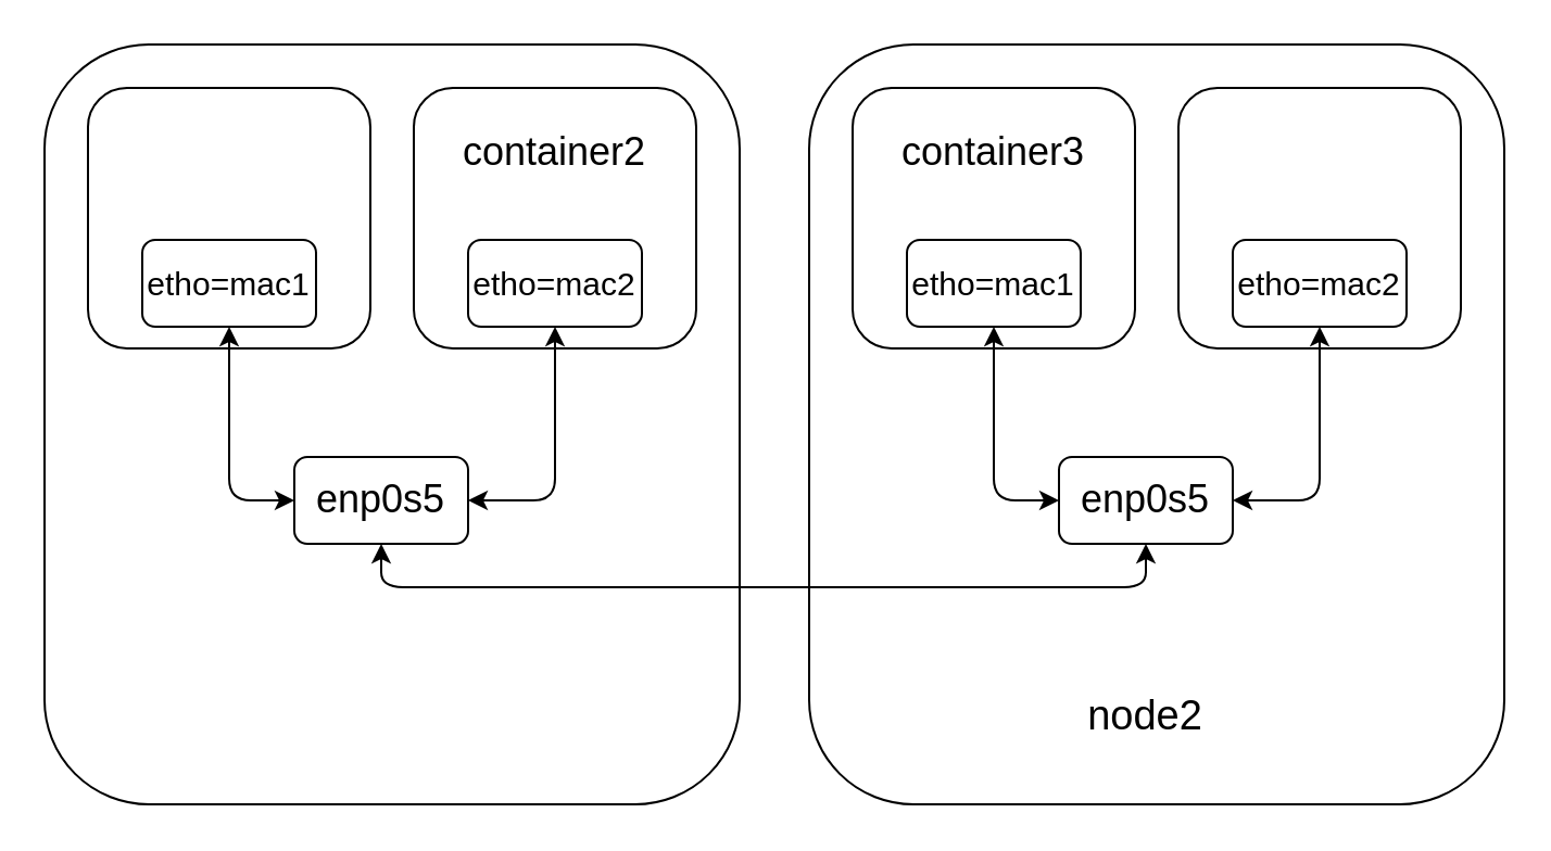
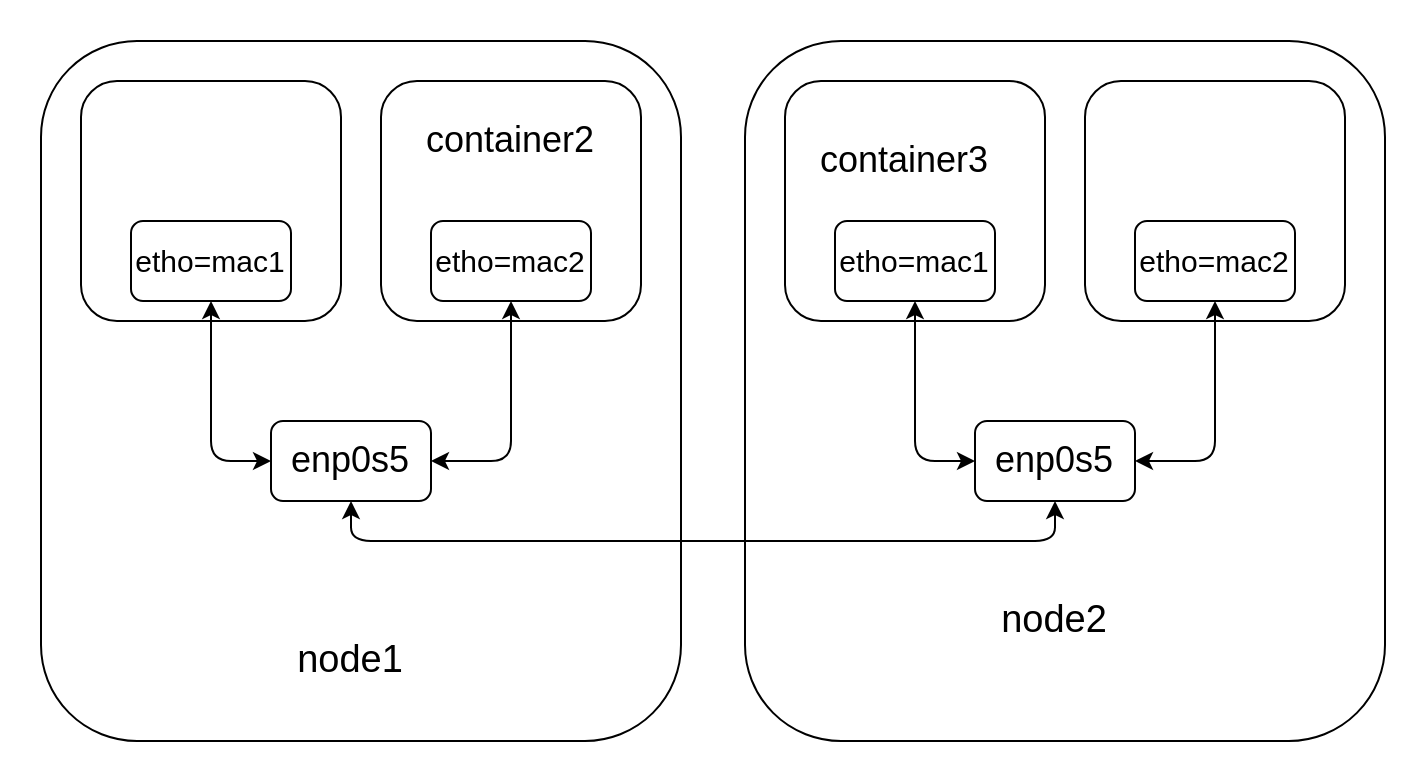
- <mxCell id="16" value="&lt;font style=&quot;font-size: 18px&quot;&gt;container3&lt;/font&gt;" style="rounded=1;whiteSpace=wrap;html=1;strokeColor=none;" vertex="1" parent="1"><mxGeometry x="412" y="50" width="90" height="40" as="geometry" /></mxCell>
+ <mxCell id="16" value="&lt;font style=&quot;font-size: 18px&quot;&gt;container3&lt;/font&gt;" style="rounded=1;whiteSpace=wrap;html=1;strokeColor=none;" vertex="1" parent="1"><mxGeometry x="407" y="60" width="90" height="40" as="geometry" /></mxCell>
+ <mxCell id="4" value="&lt;font style=&quot;font-size: 19px&quot;&gt;node1&lt;/font&gt;" style="rounded=1;whiteSpace=wrap;html=1;fillColor=#ffffff;strokeColor=none;" vertex="1" parent="1"><mxGeometry x="140" y="310" width="70" height="40" as="geometry" /></mxCell>
- <mxCell id="14" value="&lt;font style=&quot;font-size: 19px&quot;&gt;node2&lt;/font&gt;" style="rounded=1;whiteSpace=wrap;html=1;strokeColor=none;" vertex="1" parent="1"><mxGeometry x="492" y="310" width="70" height="40" as="geometry" /></mxCell>
+ <mxCell id="14" value="&lt;font style=&quot;font-size: 19px&quot;&gt;node2&lt;/font&gt;" style="rounded=1;whiteSpace=wrap;html=1;strokeColor=none;" vertex="1" parent="1"><mxGeometry x="492" y="290" width="70" height="40" as="geometry" /></mxCell>
